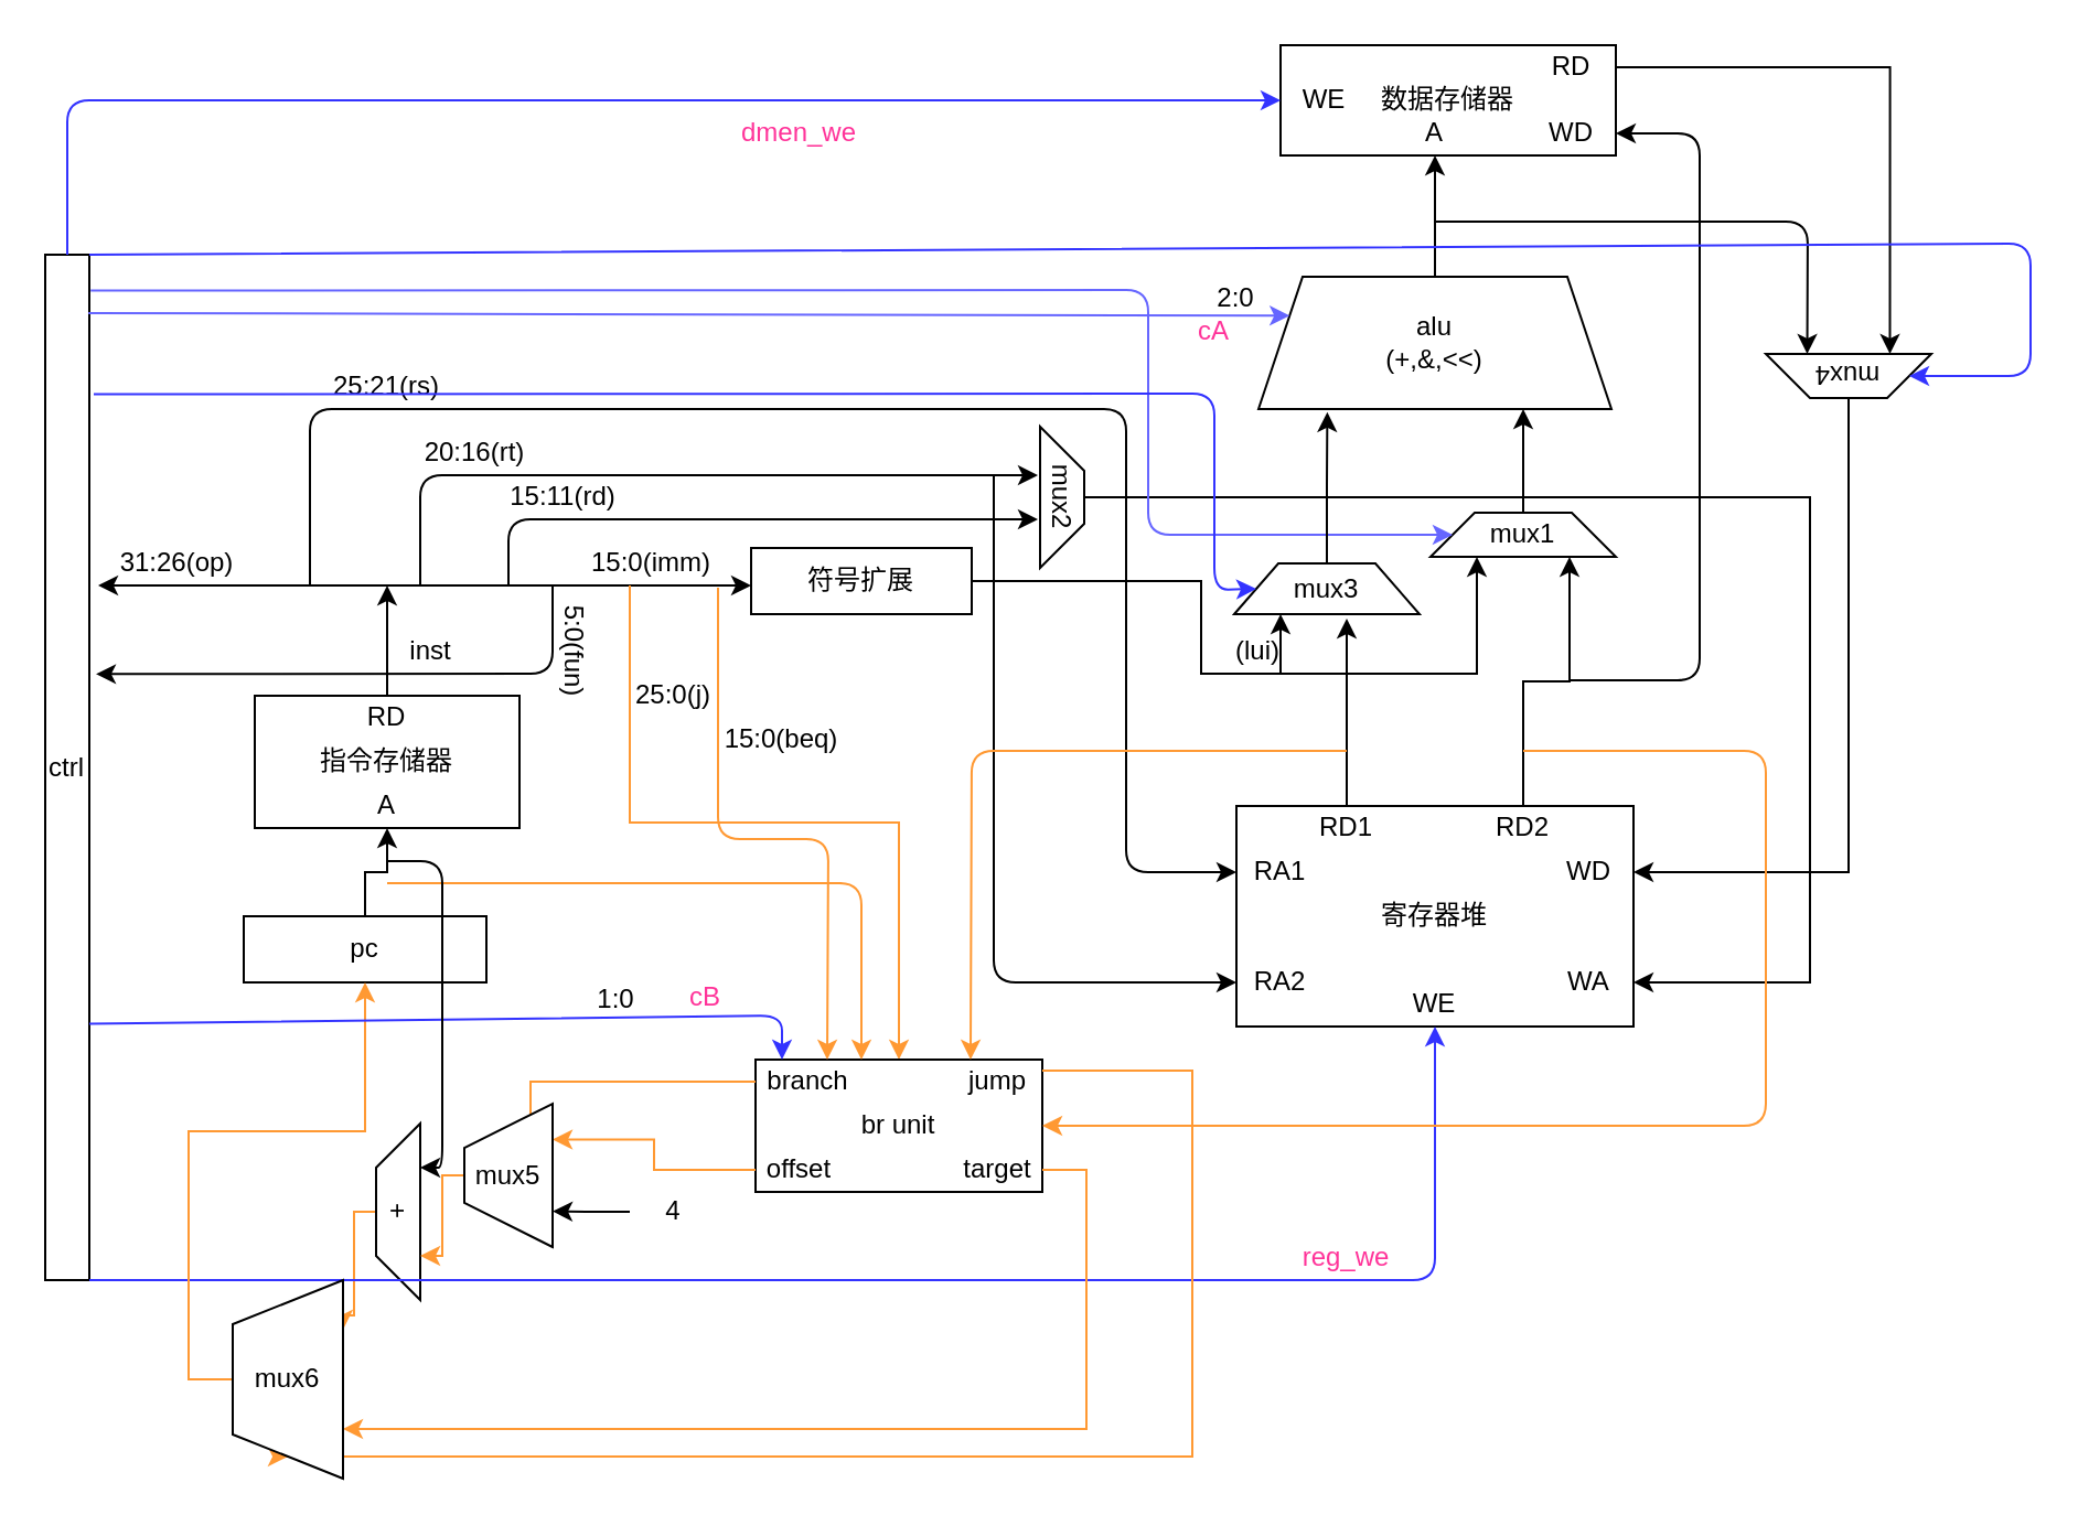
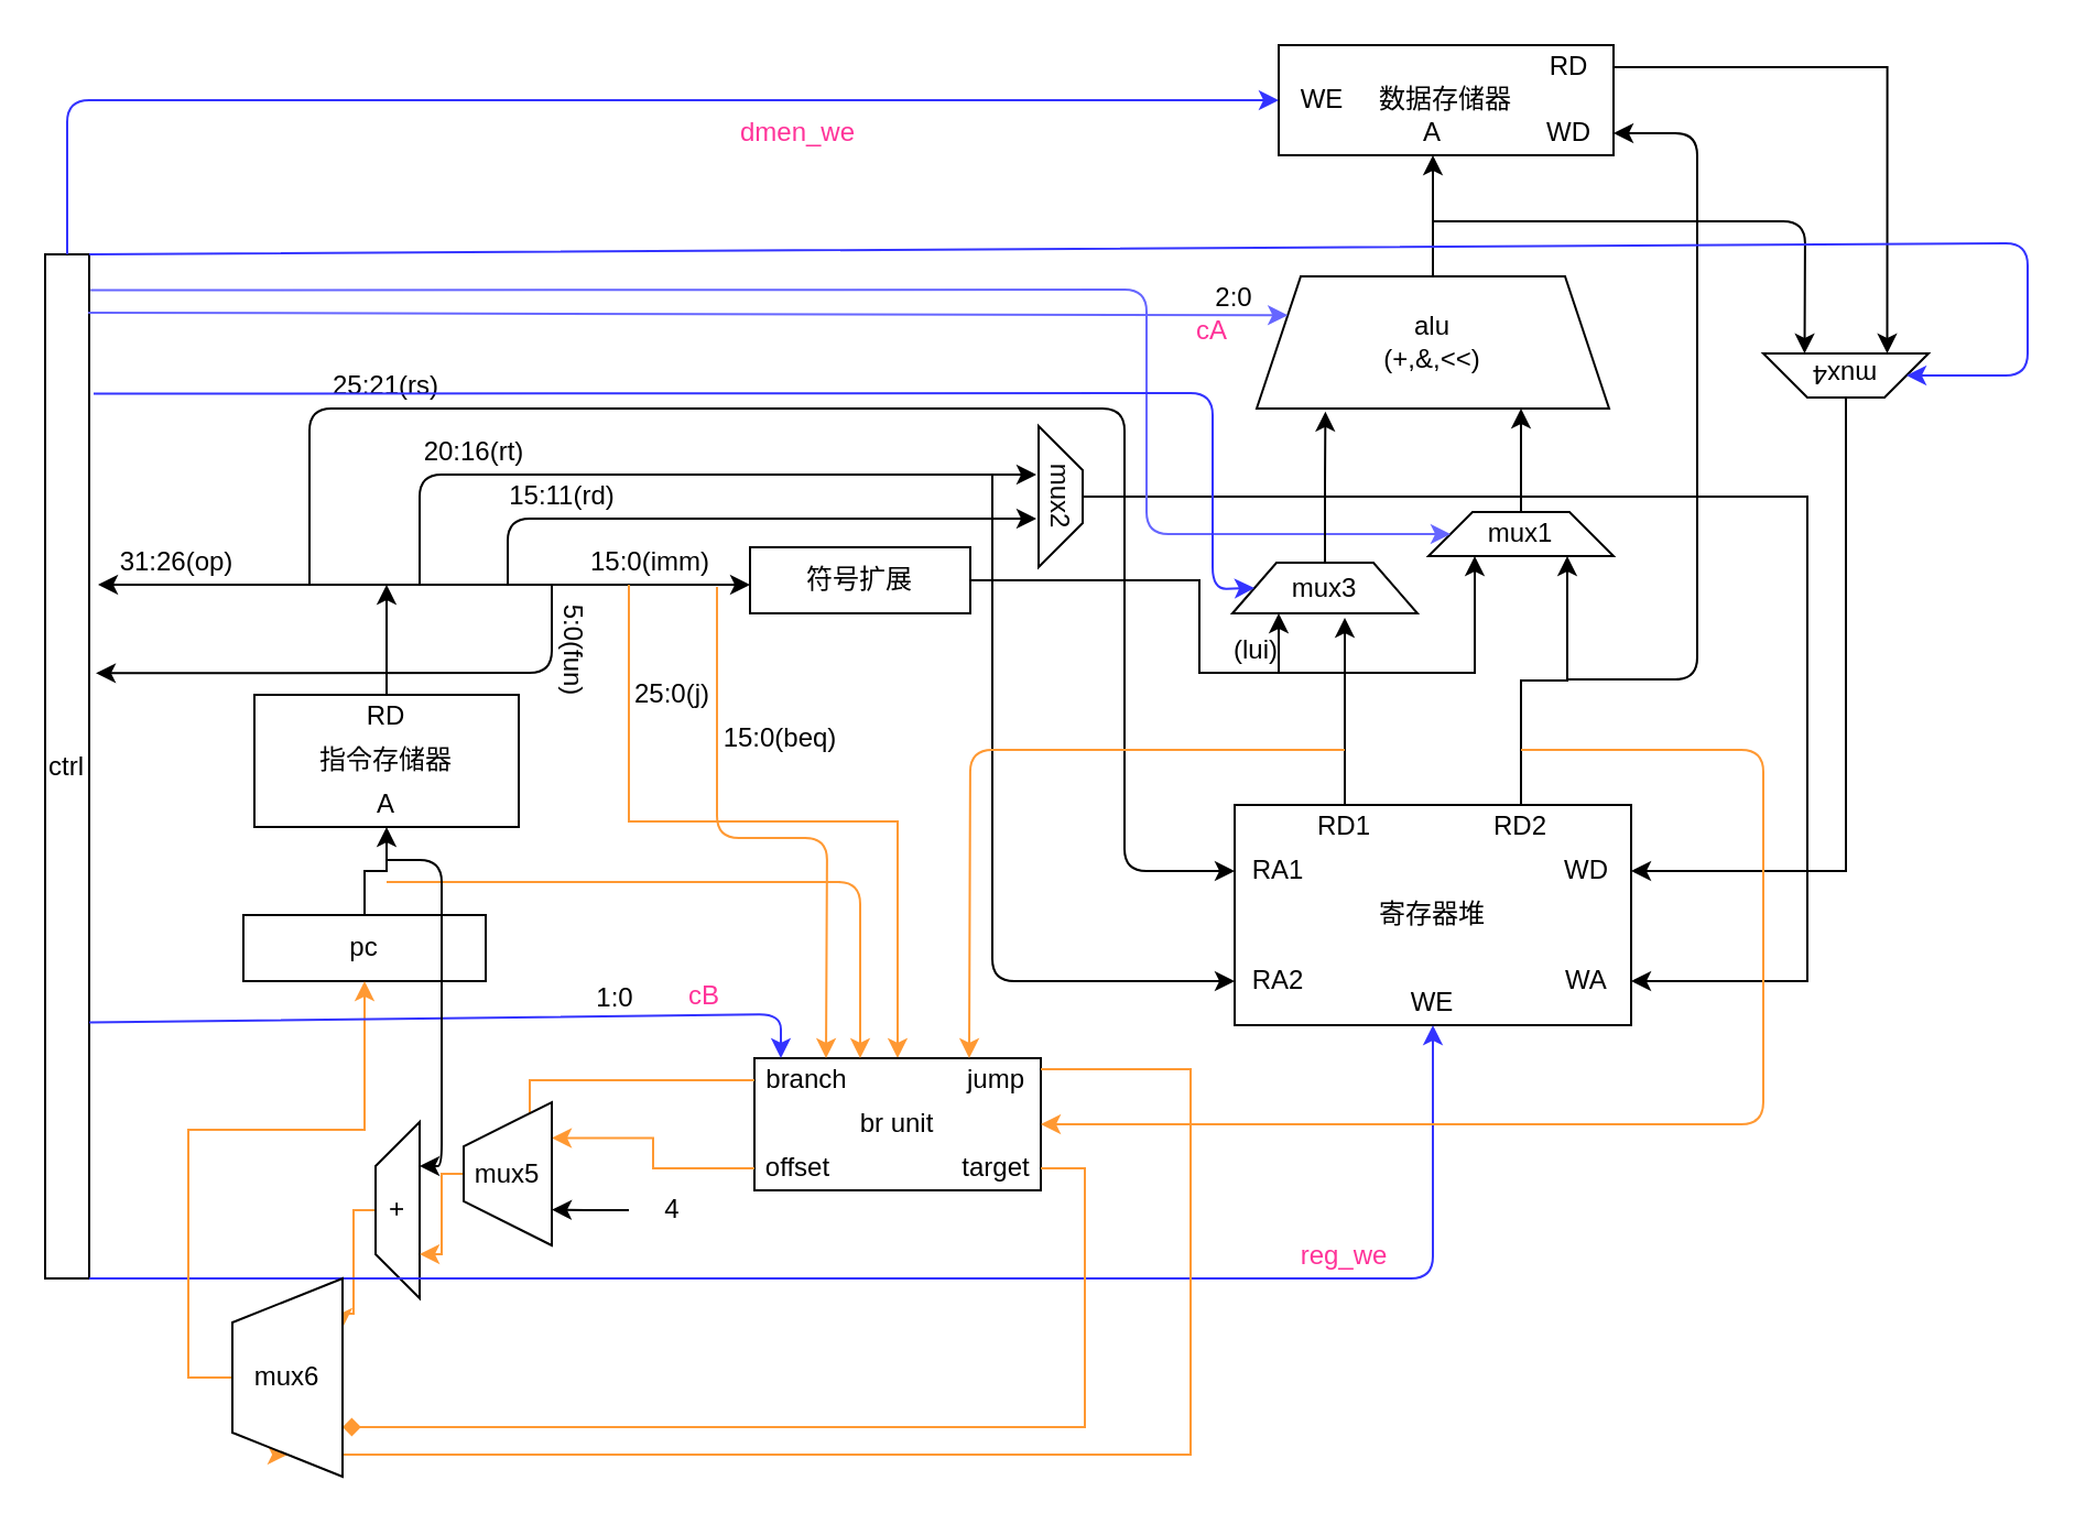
- <mxCell id="13" value="inst" style="text;html=1;strokeColor=none;fillColor=none;align=center;verticalAlign=middle;whiteSpace=wrap;rounded=0;" parent="1" vertex="1"><mxGeometry x="175" y="285" width="40" height="20" as="geometry" /></mxCell>
- <mxCell id="81" style="edgeStyle=orthogonalEdgeStyle;rounded=0;orthogonalLoop=1;jettySize=auto;html=1;exitX=1;exitY=0.5;exitDx=0;exitDy=0;entryX=0.25;entryY=1;entryDx=0;entryDy=0;strokeColor=#FF9933;fillColor=#7EA6E0;" parent="1" source="82" target="84" edge="1"><mxGeometry relative="1" as="geometry" /></mxCell>
+ <mxCell id="81" style="edgeStyle=orthogonalEdgeStyle;rounded=0;orthogonalLoop=1;jettySize=auto;html=1;exitX=1;exitY=0.5;exitDx=0;exitDy=0;entryX=0.25;entryY=1;entryDx=0;entryDy=0;strokeColor=#FF9933;fillColor=#7EA6E0;endArrow=diamond;" parent="1" source="82" target="84" edge="1"><mxGeometry relative="1" as="geometry" /></mxCell>
